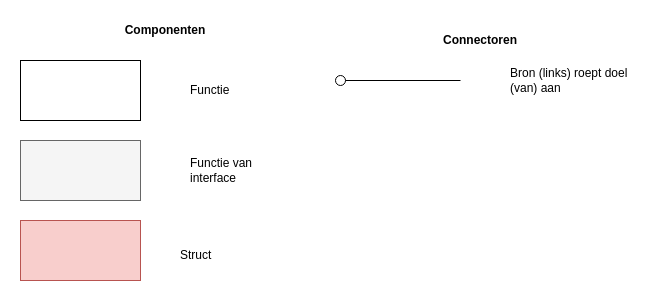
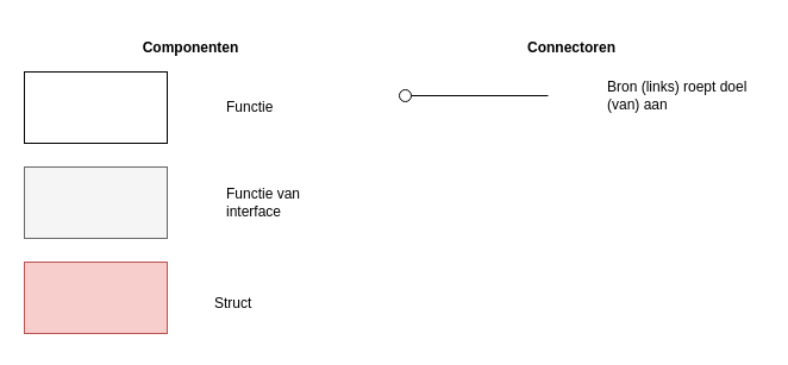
- <mxCell id="5" value="Componenten" style="text;html=1;strokeColor=none;fillColor=none;align=center;verticalAlign=middle;whiteSpace=wrap;rounded=0;spacing=10;fontStyle=1" parent="1" vertex="1"><mxGeometry x="25" y="10" width="280" height="40" as="geometry" /></mxCell>
+ <mxCell id="5" value="Componenten" style="text;html=1;strokeColor=none;fillColor=none;align=center;verticalAlign=middle;whiteSpace=wrap;rounded=0;spacing=10;fontStyle=1" parent="1" vertex="1"><mxGeometry width="280" height="40" as="geometry" x="20" y="20" /></mxCell>
